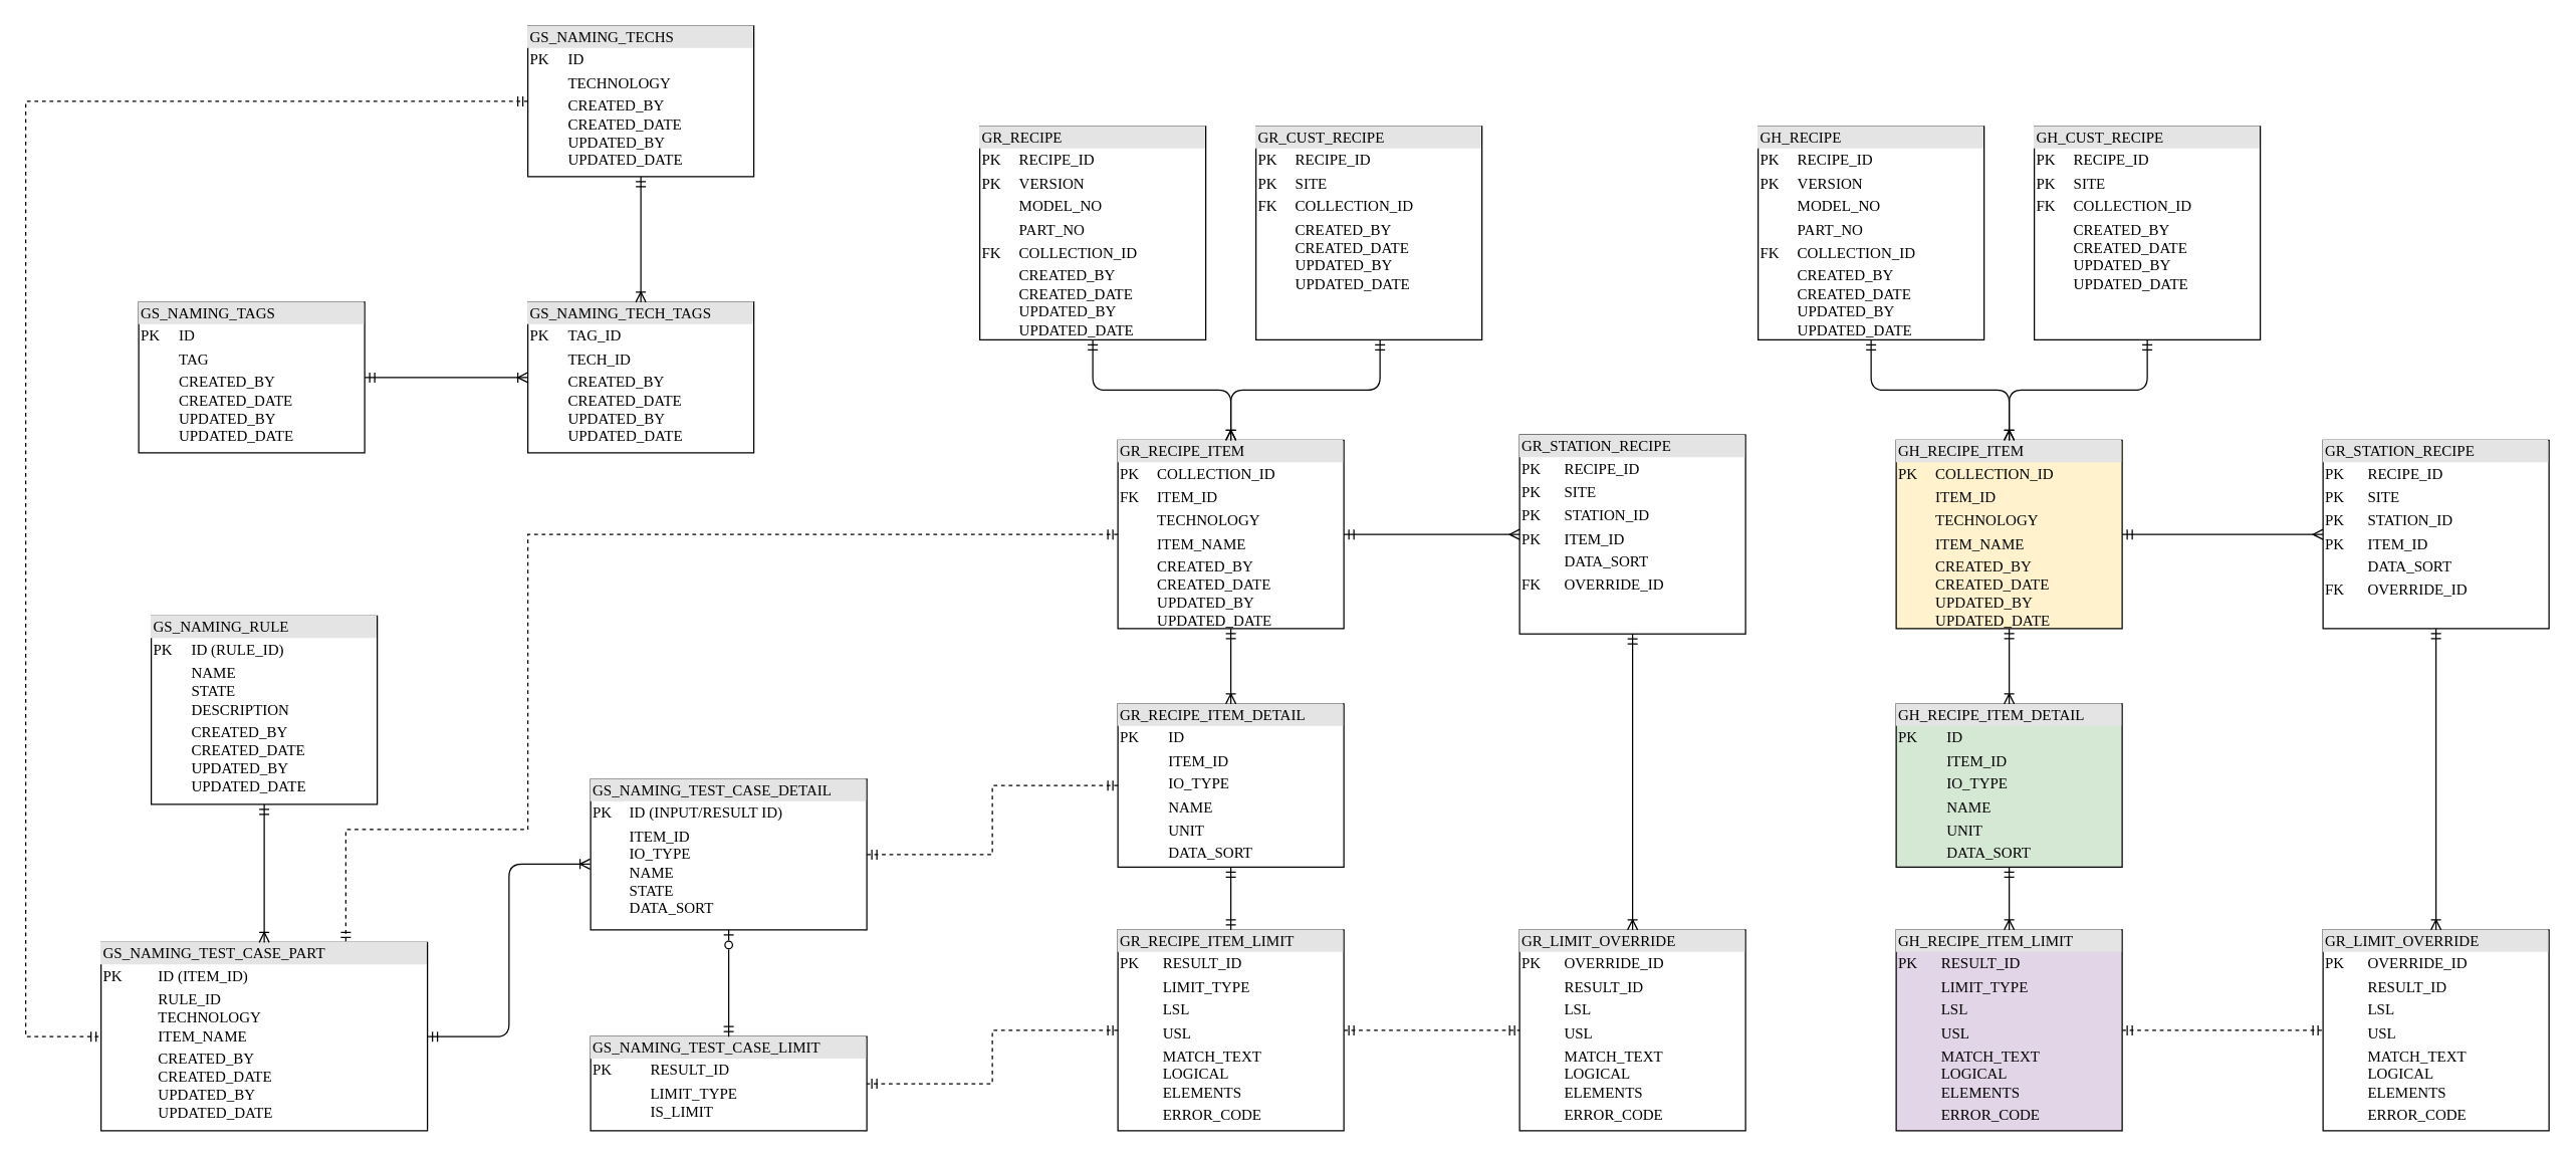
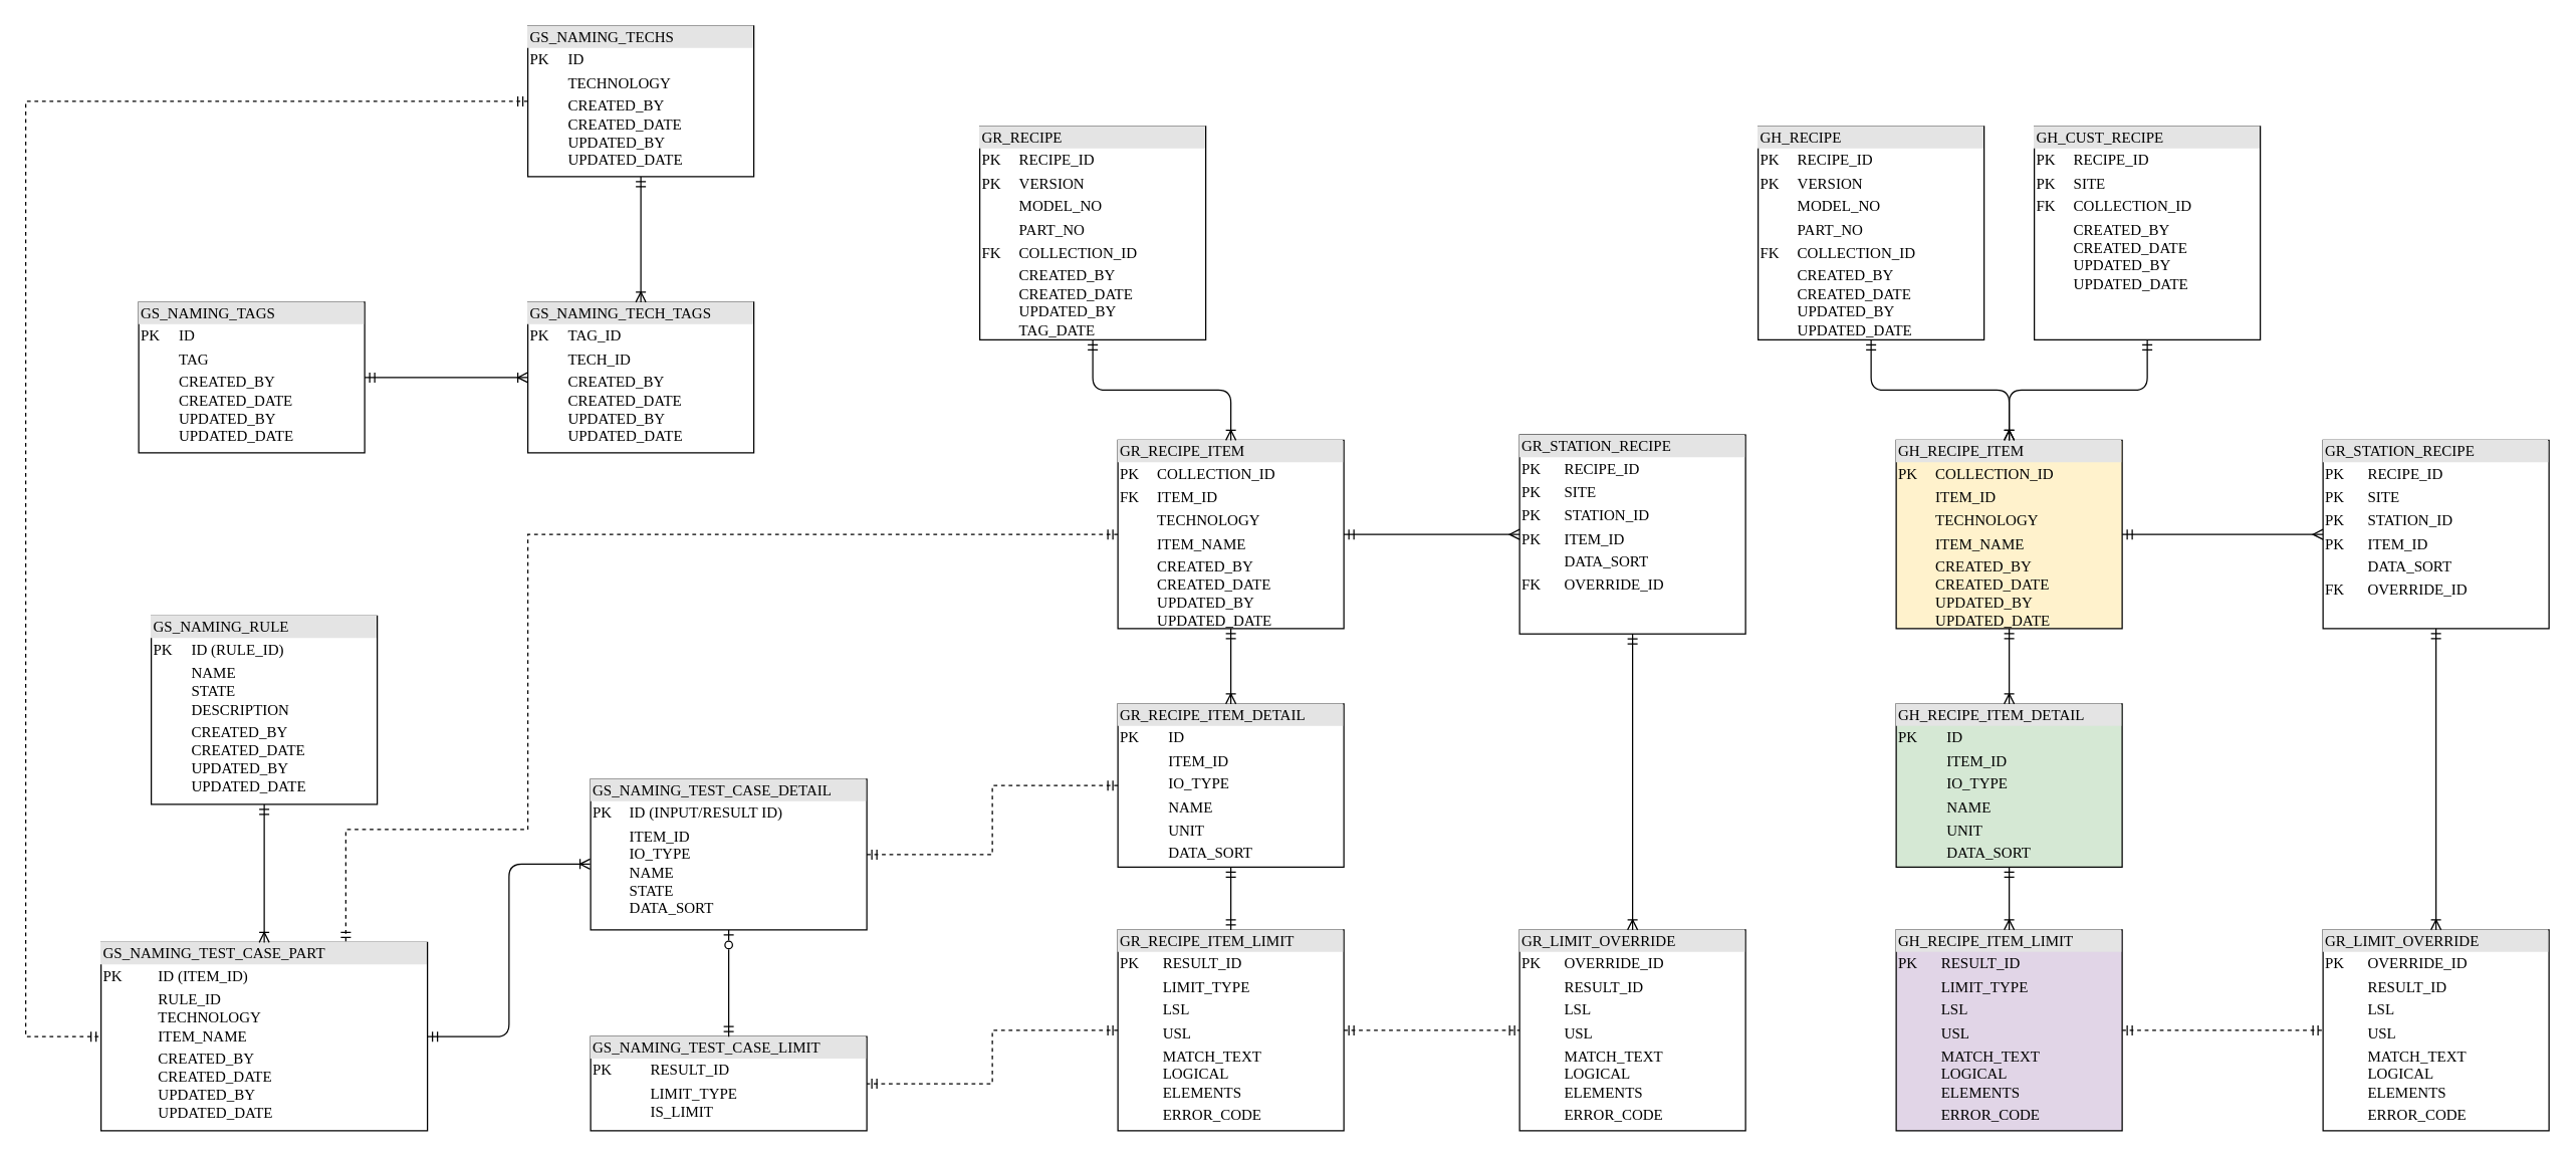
- <mxCell id="16" value="&lt;div style=&quot;box-sizing: border-box ; width: 100% ; background: #e4e4e4 ; padding: 2px&quot;&gt;GR_RECIPE&lt;/div&gt;&lt;table style=&quot;width: 100% ; font-size: 1em&quot; cellpadding=&quot;2&quot; cellspacing=&quot;0&quot;&gt;&lt;tbody&gt;&lt;tr&gt;&lt;td&gt;PK&lt;/td&gt;&lt;td&gt;RECIPE_ID&lt;/td&gt;&lt;/tr&gt;&lt;tr&gt;&lt;td&gt;PK&lt;/td&gt;&lt;td&gt;VERSION&lt;/td&gt;&lt;/tr&gt;&lt;tr&gt;&lt;td&gt;&lt;/td&gt;&lt;td&gt;MODEL_NO&lt;/td&gt;&lt;/tr&gt;&lt;tr&gt;&lt;td&gt;&lt;br&gt;&lt;/td&gt;&lt;td&gt;PART_NO&lt;br&gt;&lt;/td&gt;&lt;/tr&gt;&lt;tr&gt;&lt;td&gt;FK&lt;/td&gt;&lt;td&gt;COLLECTION_ID&lt;br&gt;&lt;/td&gt;&lt;/tr&gt;&lt;tr&gt;&lt;td&gt;&lt;br&gt;&lt;/td&gt;&lt;td&gt;CREATED_BY&lt;br&gt;CREATED_DATE&lt;br&gt;UPDATED_BY&lt;br&gt;UPDATED_DATE&lt;br&gt;&lt;/td&gt;&lt;/tr&gt;&lt;/tbody&gt;&lt;/table&gt;" style="verticalAlign=top;align=left;overflow=fill;html=1;rounded=0;shadow=0;comic=0;labelBackgroundColor=none;strokeWidth=1;fontFamily=Verdana;fontSize=12" vertex="1" parent="2"><mxGeometry x="760" y="80" width="180" height="170" as="geometry" /></mxCell>
+ <mxCell id="16" value="&lt;div style=&quot;box-sizing: border-box ; width: 100% ; background: #e4e4e4 ; padding: 2px&quot;&gt;GR_RECIPE&lt;/div&gt;&lt;table style=&quot;width: 100% ; font-size: 1em&quot; cellpadding=&quot;2&quot; cellspacing=&quot;0&quot;&gt;&lt;tbody&gt;&lt;tr&gt;&lt;td&gt;PK&lt;/td&gt;&lt;td&gt;RECIPE_ID&lt;/td&gt;&lt;/tr&gt;&lt;tr&gt;&lt;td&gt;PK&lt;/td&gt;&lt;td&gt;VERSION&lt;/td&gt;&lt;/tr&gt;&lt;tr&gt;&lt;td&gt;&lt;/td&gt;&lt;td&gt;MODEL_NO&lt;/td&gt;&lt;/tr&gt;&lt;tr&gt;&lt;td&gt;&lt;br&gt;&lt;/td&gt;&lt;td&gt;PART_NO&lt;br&gt;&lt;/td&gt;&lt;/tr&gt;&lt;tr&gt;&lt;td&gt;FK&lt;/td&gt;&lt;td&gt;COLLECTION_ID&lt;br&gt;&lt;/td&gt;&lt;/tr&gt;&lt;tr&gt;&lt;td&gt;&lt;br&gt;&lt;/td&gt;&lt;td&gt;CREATED_BY&lt;br&gt;CREATED_DATE&lt;br&gt;UPDATED_BY&lt;br&gt;TAG_DATE&lt;br&gt;&lt;/td&gt;&lt;/tr&gt;&lt;/tbody&gt;&lt;/table&gt;" style="verticalAlign=top;align=left;overflow=fill;html=1;rounded=0;shadow=0;comic=0;labelBackgroundColor=none;strokeWidth=1;fontFamily=Verdana;fontSize=12" vertex="1" parent="2"><mxGeometry x="760" y="80" width="180" height="170" as="geometry" /></mxCell>
- <mxCell id="18" value="&lt;div style=&quot;box-sizing: border-box ; width: 100% ; background: #e4e4e4 ; padding: 2px&quot;&gt;GR_CUST_RECIPE&lt;/div&gt;&lt;table style=&quot;width: 100% ; font-size: 1em&quot; cellpadding=&quot;2&quot; cellspacing=&quot;0&quot;&gt;&lt;tbody&gt;&lt;tr&gt;&lt;td&gt;PK&lt;/td&gt;&lt;td&gt;RECIPE_ID&lt;/td&gt;&lt;/tr&gt;&lt;tr&gt;&lt;td&gt;PK&lt;/td&gt;&lt;td&gt;SITE&lt;/td&gt;&lt;/tr&gt;&lt;tr&gt;&lt;td&gt;FK&lt;/td&gt;&lt;td&gt;COLLECTION_ID&lt;/td&gt;&lt;/tr&gt;&lt;tr&gt;&lt;td&gt;&lt;br&gt;&lt;/td&gt;&lt;td&gt;CREATED_BY&lt;br&gt;CREATED_DATE&lt;br&gt;UPDATED_BY&lt;br&gt;UPDATED_DATE&lt;br&gt;&lt;/td&gt;&lt;/tr&gt;&lt;tr&gt;&lt;td&gt;&lt;br&gt;&lt;/td&gt;&lt;td&gt;&lt;br&gt;&lt;/td&gt;&lt;/tr&gt;&lt;tr&gt;&lt;td&gt;&lt;br&gt;&lt;/td&gt;&lt;td&gt;&lt;br&gt;&lt;/td&gt;&lt;/tr&gt;&lt;/tbody&gt;&lt;/table&gt;" style="verticalAlign=top;align=left;overflow=fill;html=1;rounded=0;shadow=0;comic=0;labelBackgroundColor=none;strokeWidth=1;fontFamily=Verdana;fontSize=12" vertex="1" parent="2"><mxGeometry x="980" y="80" width="180" height="170" as="geometry" /></mxCell>
- <mxCell id="22" value="" style="edgeStyle=orthogonalEdgeStyle;html=1;endArrow=ERoneToMany;startArrow=ERmandOne;labelBackgroundColor=none;fontFamily=Verdana;fontSize=12;align=left;exitX=0.549;exitY=1;exitDx=0;exitDy=0;exitPerimeter=0;entryX=0.5;entryY=0;entryDx=0;entryDy=0;" edge="1" parent="2" source="18" target="17"><mxGeometry width="100" height="100" relative="1" as="geometry"><mxPoint x="500" y="130" as="sourcePoint" /><mxPoint x="500" y="230" as="targetPoint" /></mxGeometry></mxCell>
